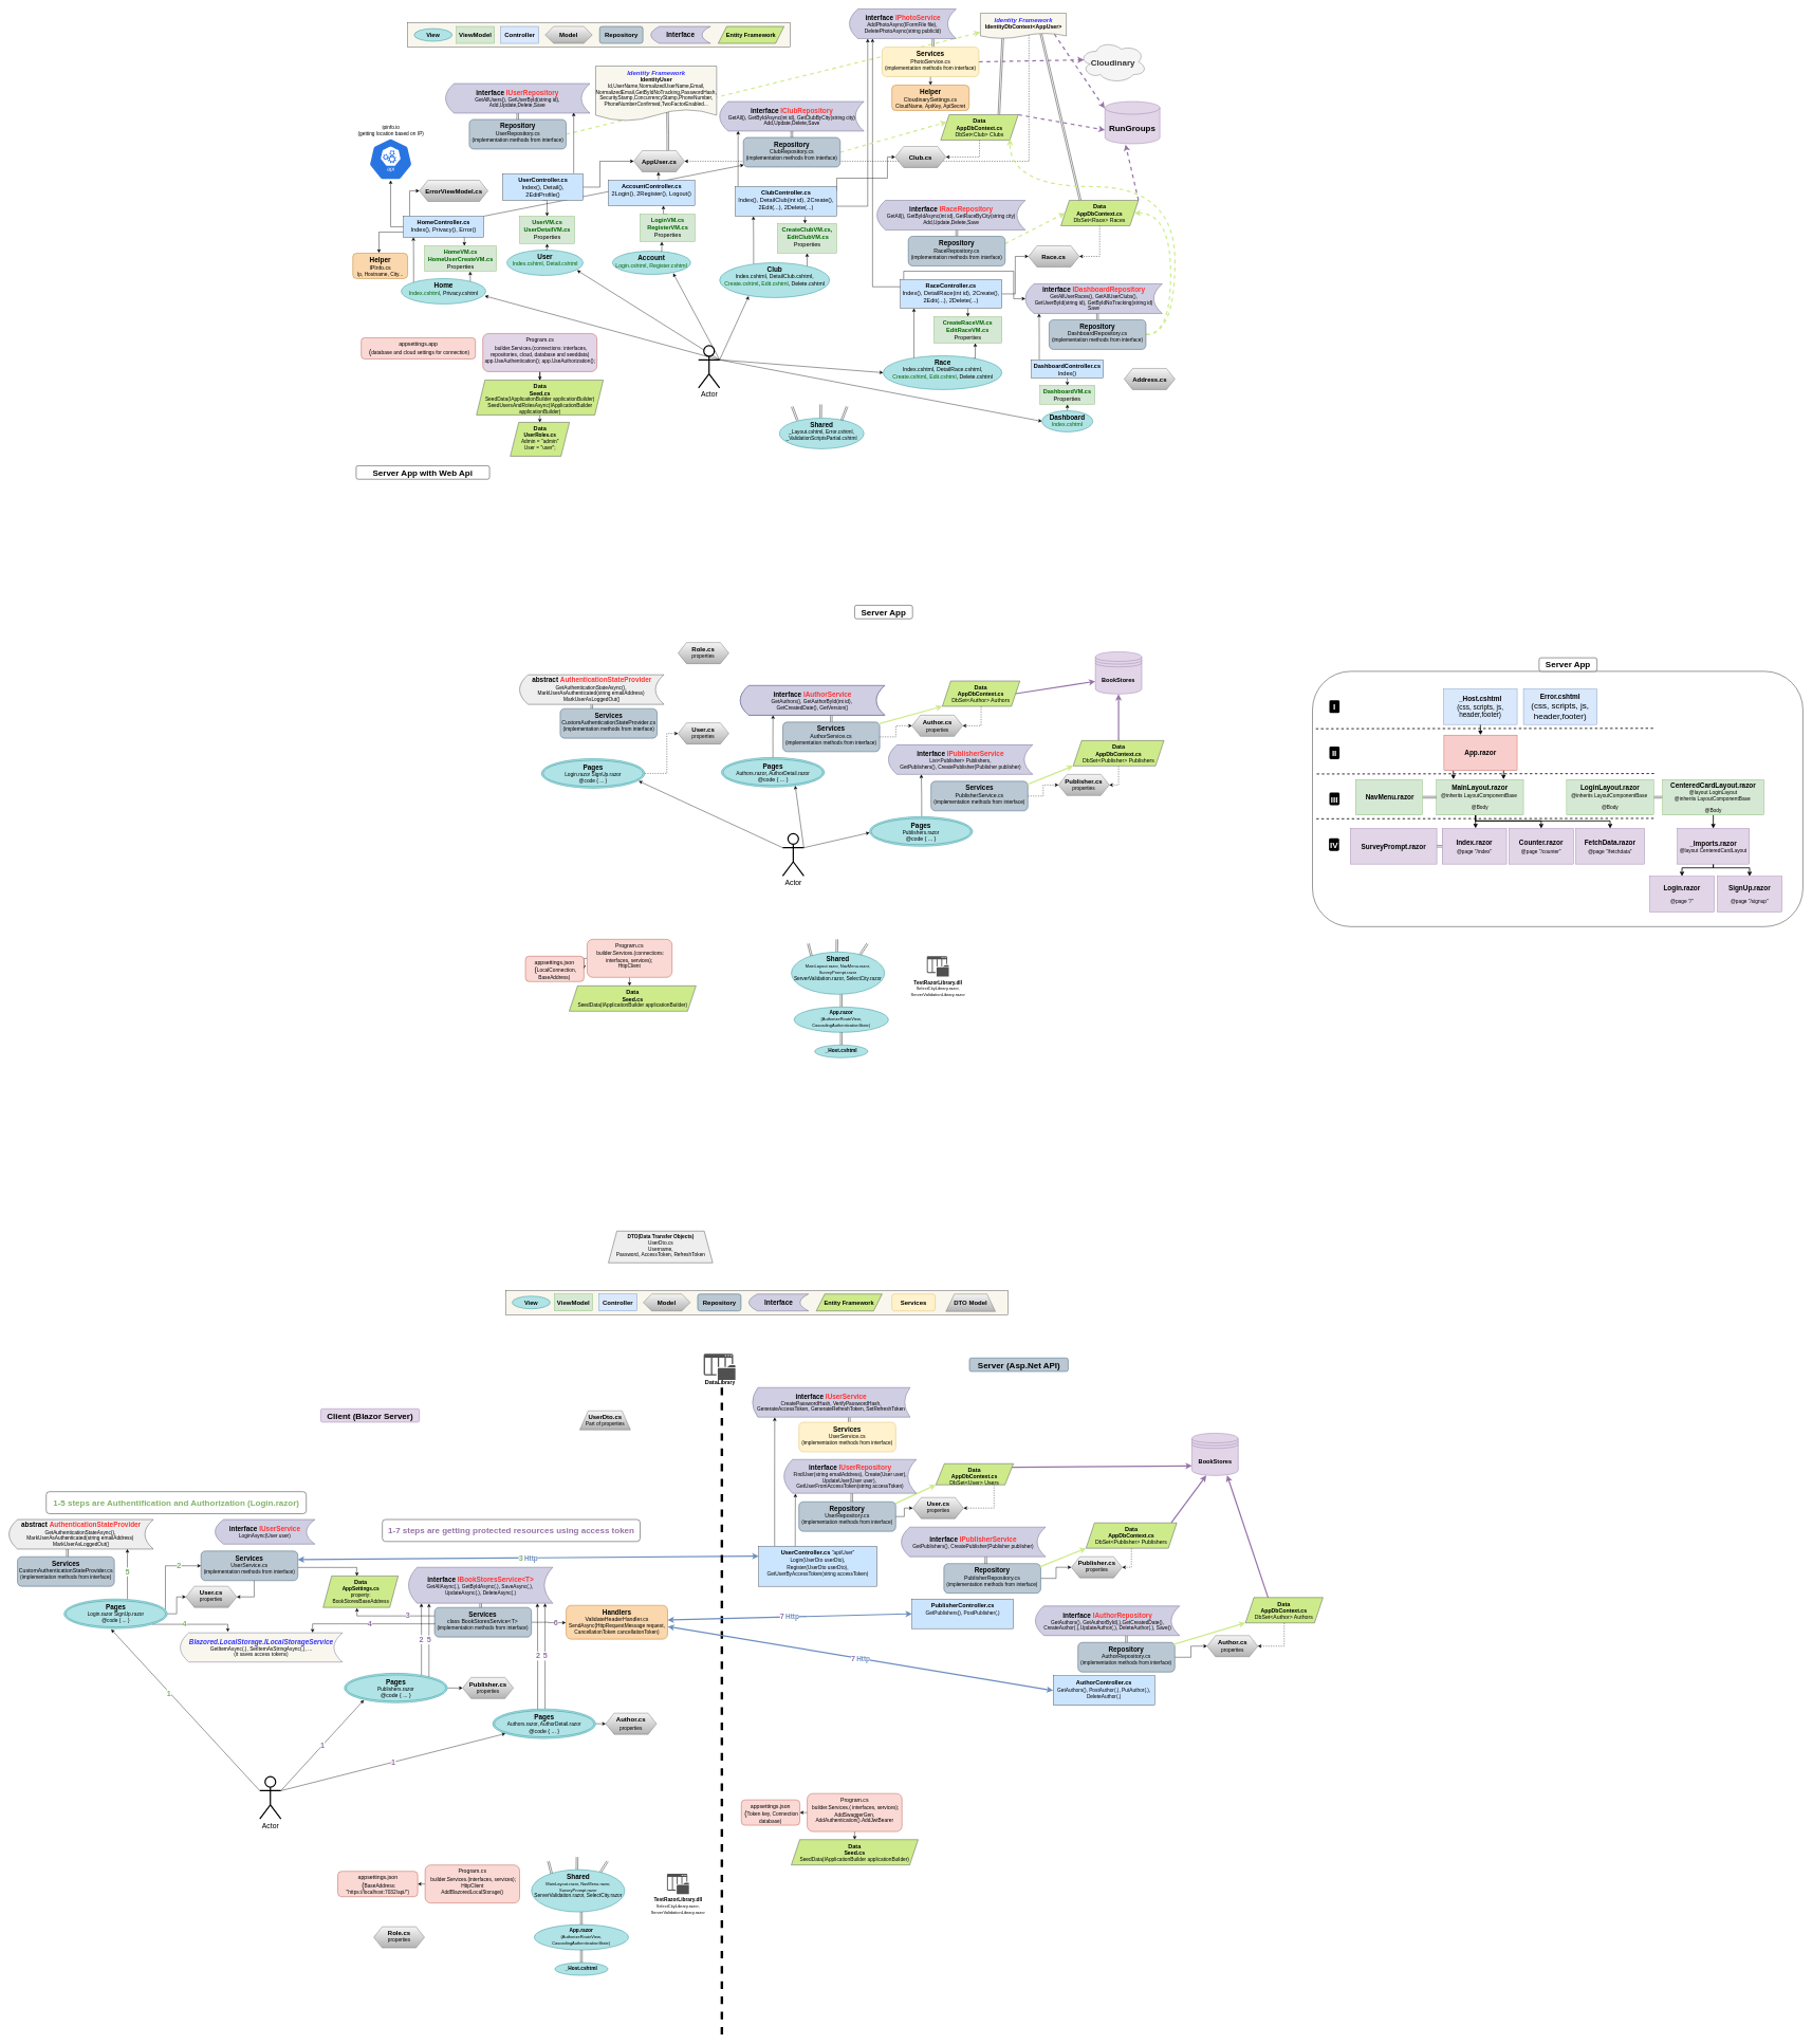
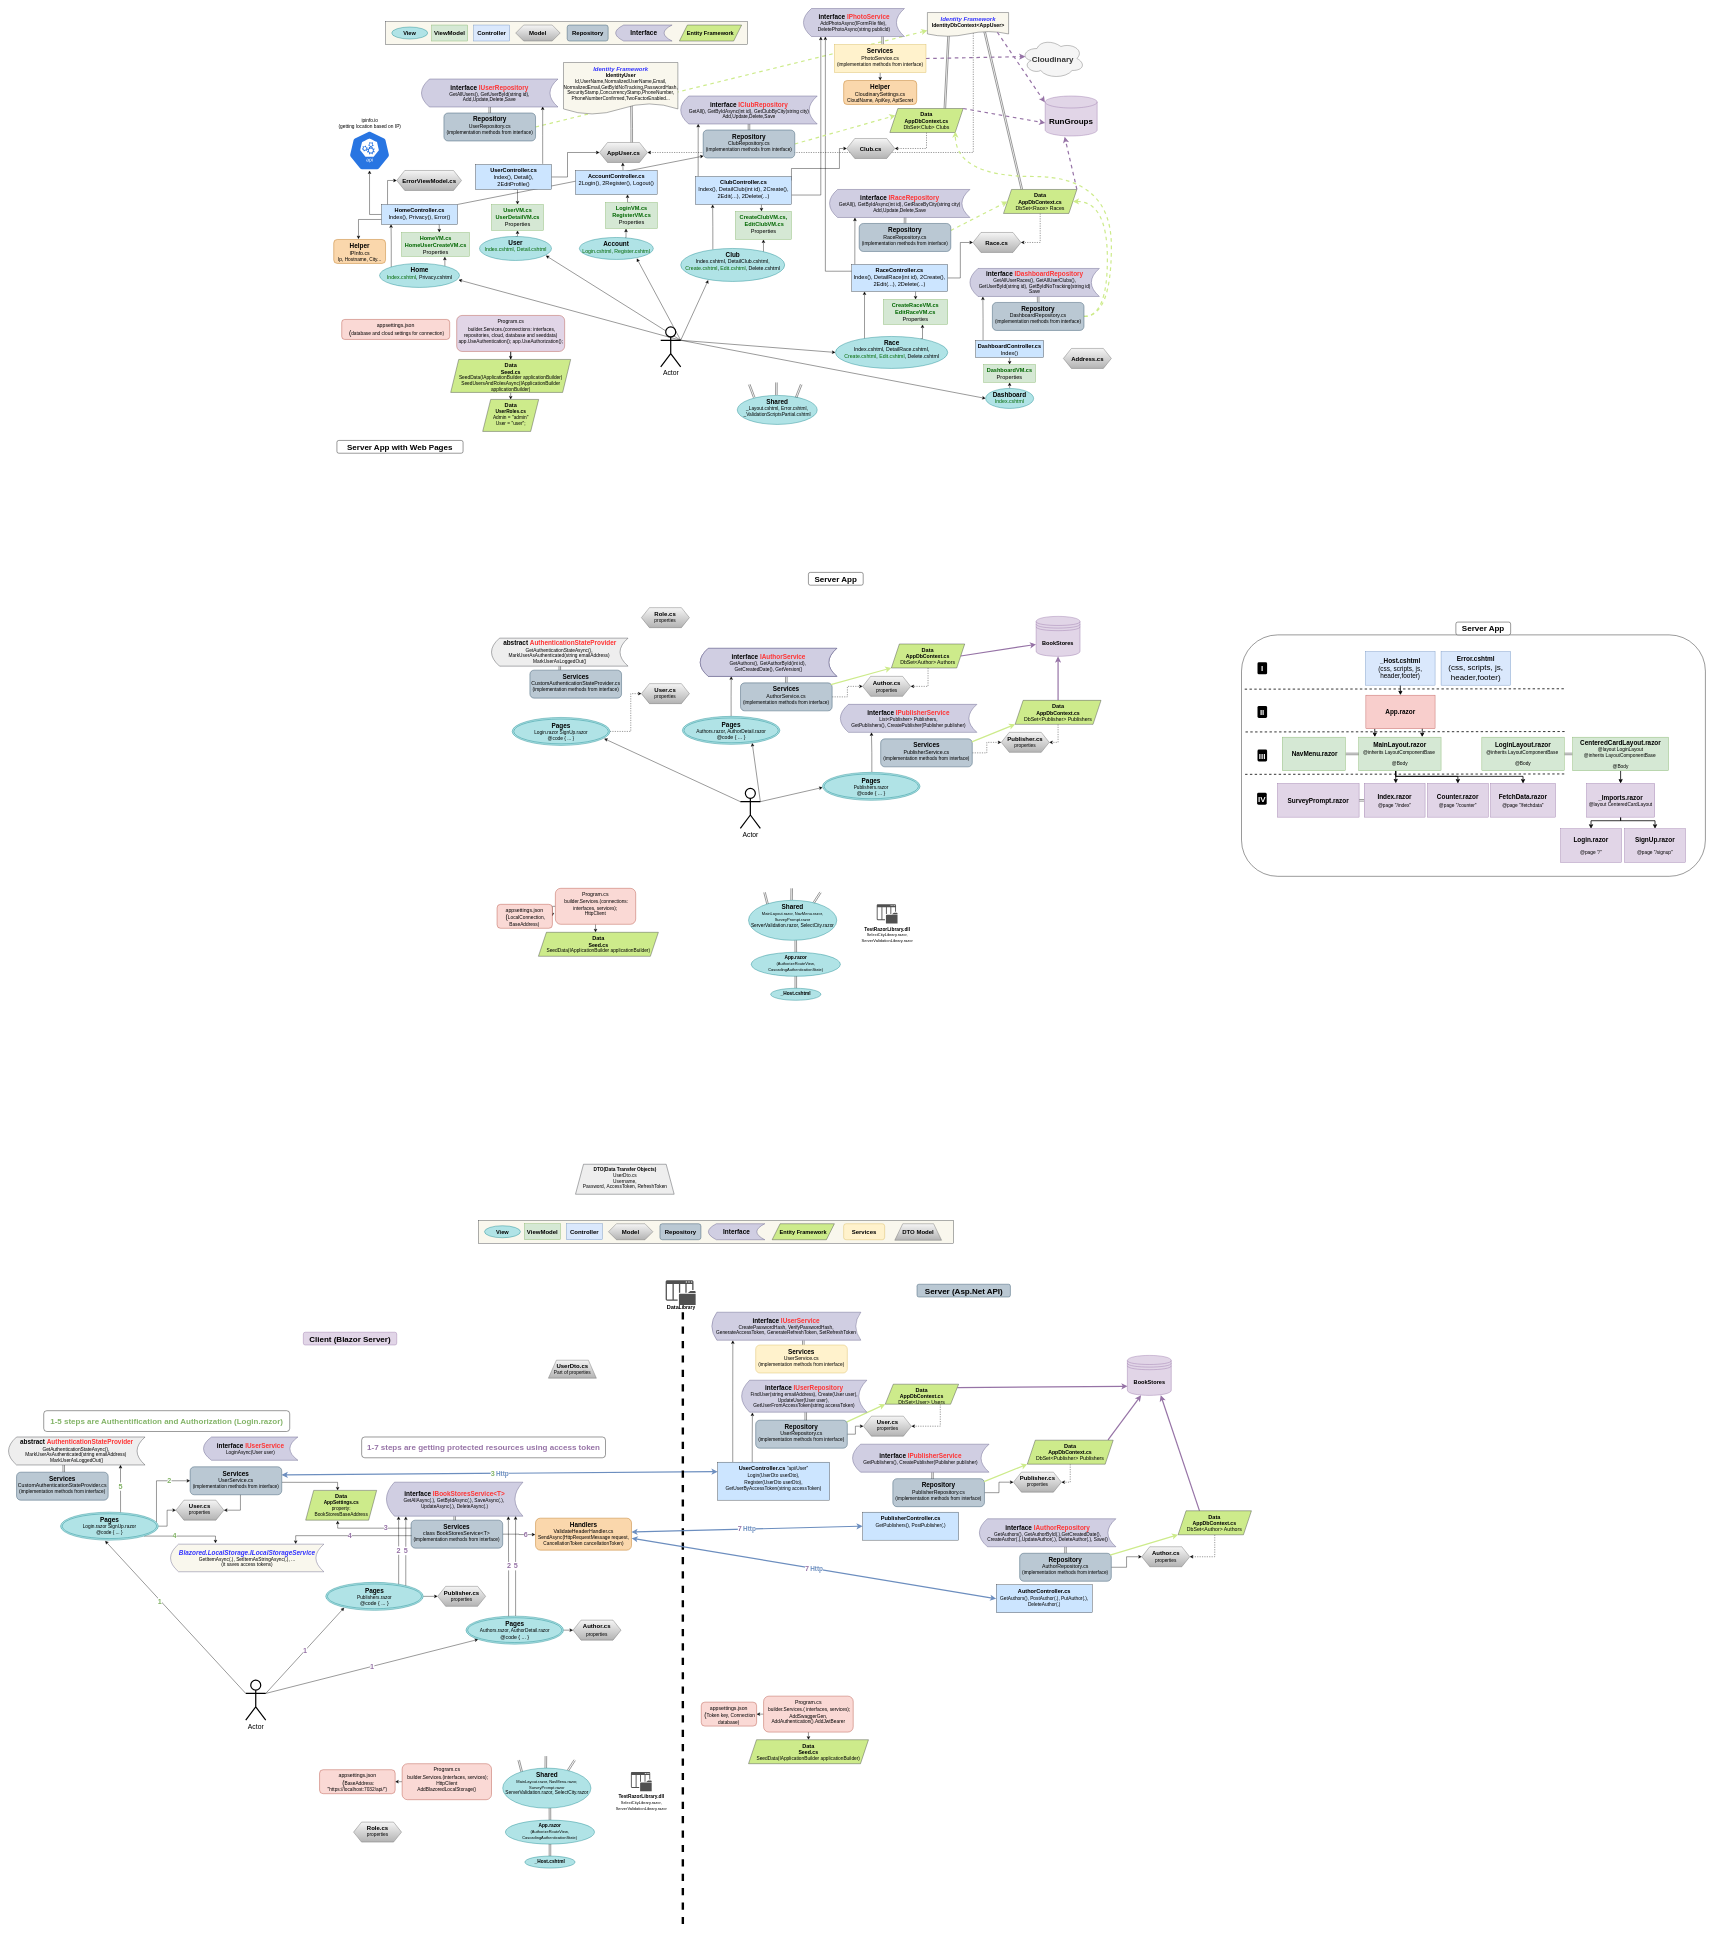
- <mxCell id="72" value="&lt;font style=&quot;&quot;&gt;&lt;b style=&quot;&quot;&gt;&lt;font style=&quot;font-size: 16px;&quot;&gt;Services&lt;/font&gt;&lt;/b&gt;&lt;br&gt;&lt;font style=&quot;font-size: 13px;&quot;&gt;PhotoService.cs&lt;br&gt;&lt;/font&gt;(implementation&amp;nbsp;methods from interface)&lt;br&gt;&lt;/font&gt;" style="rounded=1;whiteSpace=wrap;html=1;fillColor=#fff2cc;strokeColor=#d6b656;verticalAlign=top;" parent="1" vertex="1"><mxGeometry x="2085.9" y="110" width="229.13" height="70" as="geometry" /></mxCell>
+ <mxCell id="72" value="&lt;font style=&quot;&quot;&gt;&lt;b style=&quot;&quot;&gt;&lt;font style=&quot;font-size: 16px;&quot;&gt;Services&lt;/font&gt;&lt;/b&gt;&lt;br&gt;&lt;font style=&quot;font-size: 13px;&quot;&gt;PhotoService.cs&lt;br&gt;&lt;/font&gt;(implementation&amp;nbsp;methods from interface)&lt;br&gt;&lt;/font&gt;" style="whiteSpace=wrap;html=1;fillColor=#fff2cc;strokeColor=#d6b656;verticalAlign=top;rounded=0;" parent="1" vertex="1"><mxGeometry x="2085.9" y="110" width="229.13" height="70" as="geometry" /></mxCell>
- <mxCell id="39" style="edgeStyle=orthogonalEdgeStyle;rounded=0;orthogonalLoop=1;jettySize=auto;html=1;exitX=0.032;exitY=-0.004;exitDx=0;exitDy=0;exitPerimeter=0;" parent="1" source="41" target="97" edge="1"><mxGeometry relative="1" as="geometry"><mxPoint x="2137.57" y="620" as="sourcePoint" /></mxGeometry></mxCell>
+ <mxCell id="39" style="edgeStyle=orthogonalEdgeStyle;rounded=0;orthogonalLoop=1;jettySize=auto;html=1;entryX=0.181;entryY=1.005;entryDx=0;entryDy=0;entryPerimeter=0;exitX=0.032;exitY=-0.004;exitDx=0;exitDy=0;exitPerimeter=0;" parent="1" source="41" target="58" edge="1"><mxGeometry relative="1" as="geometry"><mxPoint x="2137.57" y="620" as="sourcePoint" /></mxGeometry></mxCell>
- <mxCell id="73" value="&lt;font style=&quot;&quot;&gt;&lt;font style=&quot;font-size: 13px;&quot;&gt;appsettings.app&lt;/font&gt;&lt;br&gt;&lt;span style=&quot;font-size: 17px;&quot;&gt;&amp;nbsp;(&lt;/span&gt;&lt;font style=&quot;font-size: 12px;&quot;&gt;database and cloud settings for connection)&lt;/font&gt;&lt;br&gt;&lt;/font&gt;" style="rounded=1;whiteSpace=wrap;html=1;fillColor=#fad9d5;strokeColor=#ae4132;verticalAlign=top;" parent="1" vertex="1"><mxGeometry x="854" y="797.5" width="270" height="50" as="geometry" /></mxCell>
+ <mxCell id="73" value="&lt;font style=&quot;&quot;&gt;&lt;font style=&quot;font-size: 13px;&quot;&gt;appsettings.json&lt;/font&gt;&lt;br&gt;&lt;span style=&quot;font-size: 17px;&quot;&gt;&amp;nbsp;(&lt;/span&gt;&lt;font style=&quot;font-size: 12px;&quot;&gt;database and cloud settings for connection)&lt;/font&gt;&lt;br&gt;&lt;/font&gt;" style="rounded=1;whiteSpace=wrap;html=1;fillColor=#fad9d5;strokeColor=#ae4132;verticalAlign=top;" parent="1" vertex="1"><mxGeometry x="854" y="797.5" width="270" height="50" as="geometry" /></mxCell>
- <mxCell id="206" value="&lt;font style=&quot;font-size: 20px;&quot;&gt;&lt;b&gt;Server App with Web Api&lt;/b&gt;&lt;/font&gt;" style="rounded=1;whiteSpace=wrap;html=1;" parent="1" vertex="1"><mxGeometry x="842" width="315.43" height="32" as="geometry" y="1100" /></mxCell>
+ <mxCell id="206" value="&lt;font style=&quot;font-size: 20px;&quot;&gt;&lt;b&gt;Server App with Web Pages&lt;/b&gt;&lt;/font&gt;" style="rounded=1;whiteSpace=wrap;html=1;" parent="1" vertex="1"><mxGeometry x="842" width="315.43" height="32" as="geometry" y="1100" /></mxCell>
- <mxCell id="307" value="&lt;font style=&quot;font-size: 15px;&quot;&gt;&lt;b&gt;&lt;span style=&quot;border-color: var(--border-color);&quot;&gt;&lt;font style=&quot;border-color: var(--border-color); font-size: 15px;&quot;&gt;UserDto&lt;/font&gt;&lt;/span&gt;.cs&lt;/b&gt;&lt;/font&gt;&lt;br style=&quot;border-color: var(--border-color);&quot;&gt;&lt;font style=&quot;border-color: var(--border-color);&quot;&gt;Part of properties&lt;/font&gt;" style="shape=trapezoid;perimeter=trapezoidPerimeter;whiteSpace=wrap;html=1;fixedSize=1;verticalAlign=top;fillColor=#f5f5f5;strokeColor=#666666;gradientColor=#b3b3b3;" parent="1" vertex="1"><mxGeometry x="1370.83" y="3335" width="120" height="45" as="geometry" /></mxCell>
+ <mxCell id="307" value="&lt;font style=&quot;font-size: 15px;&quot;&gt;&lt;b&gt;&lt;span style=&quot;border-color: var(--border-color);&quot;&gt;&lt;font style=&quot;border-color: var(--border-color); font-size: 15px;&quot;&gt;UserDto&lt;/font&gt;&lt;/span&gt;.cs&lt;/b&gt;&lt;/font&gt;&lt;br style=&quot;border-color: var(--border-color);&quot;&gt;&lt;font style=&quot;border-color: var(--border-color);&quot;&gt;Part of properties&lt;/font&gt;" style="shape=trapezoid;perimeter=trapezoidPerimeter;whiteSpace=wrap;html=1;fixedSize=1;verticalAlign=top;fillColor=#f5f5f5;strokeColor=#666666;gradientColor=#b3b3b3;" parent="1" vertex="1"><mxGeometry x="1370.83" y="3400" width="120" height="45" as="geometry" /></mxCell>
